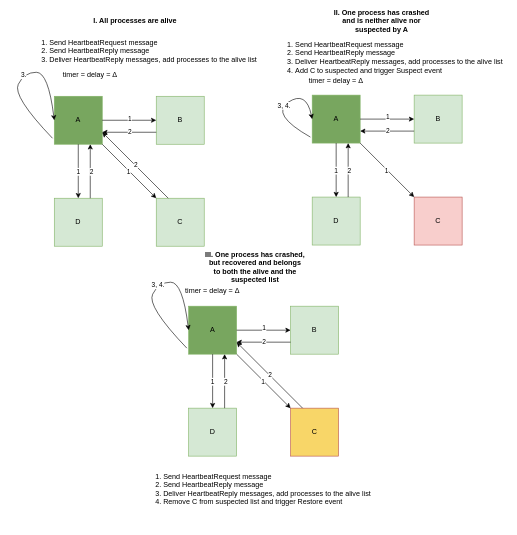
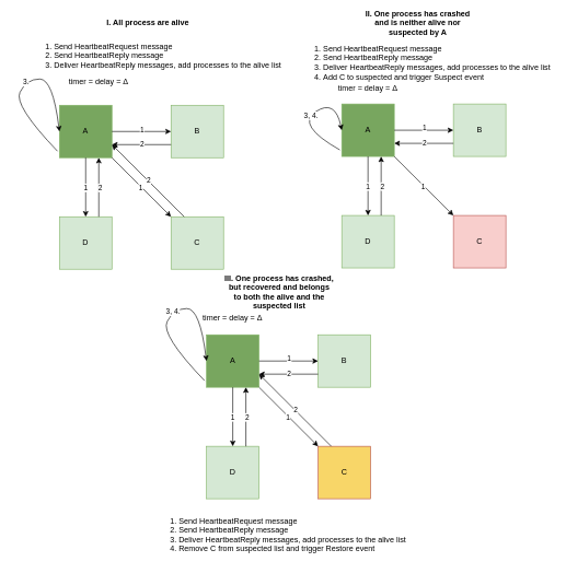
- <mxCell id="40" value="I. All processes are alive" style="text;html=1;strokeColor=none;fillColor=none;align=center;verticalAlign=middle;whiteSpace=wrap;rounded=0;fontStyle=1" parent="1" vertex="1"><mxGeometry x="140" y="20" width="170" height="30" as="geometry" /></mxCell>
+ <mxCell id="40" value="I. All process are alive" style="text;html=1;strokeColor=none;fillColor=none;align=center;verticalAlign=middle;whiteSpace=wrap;rounded=0;fontStyle=1" parent="1" vertex="1"><mxGeometry x="140" y="20" width="170" height="30" as="geometry" /></mxCell>
